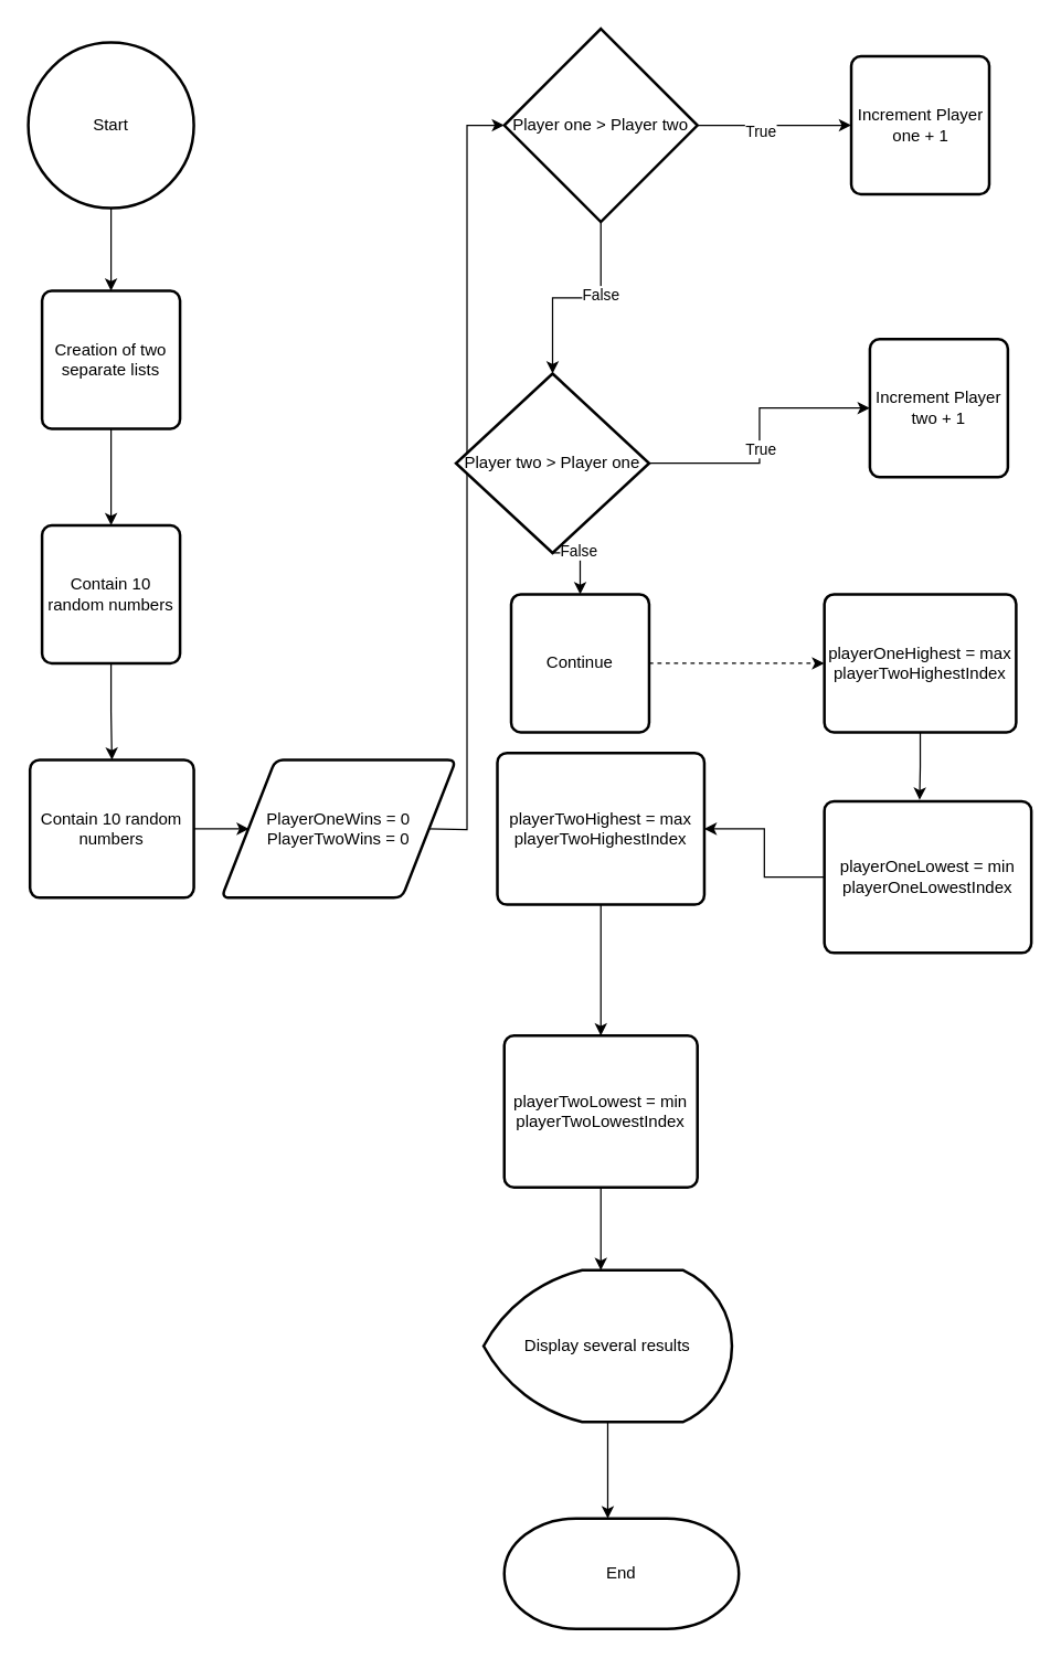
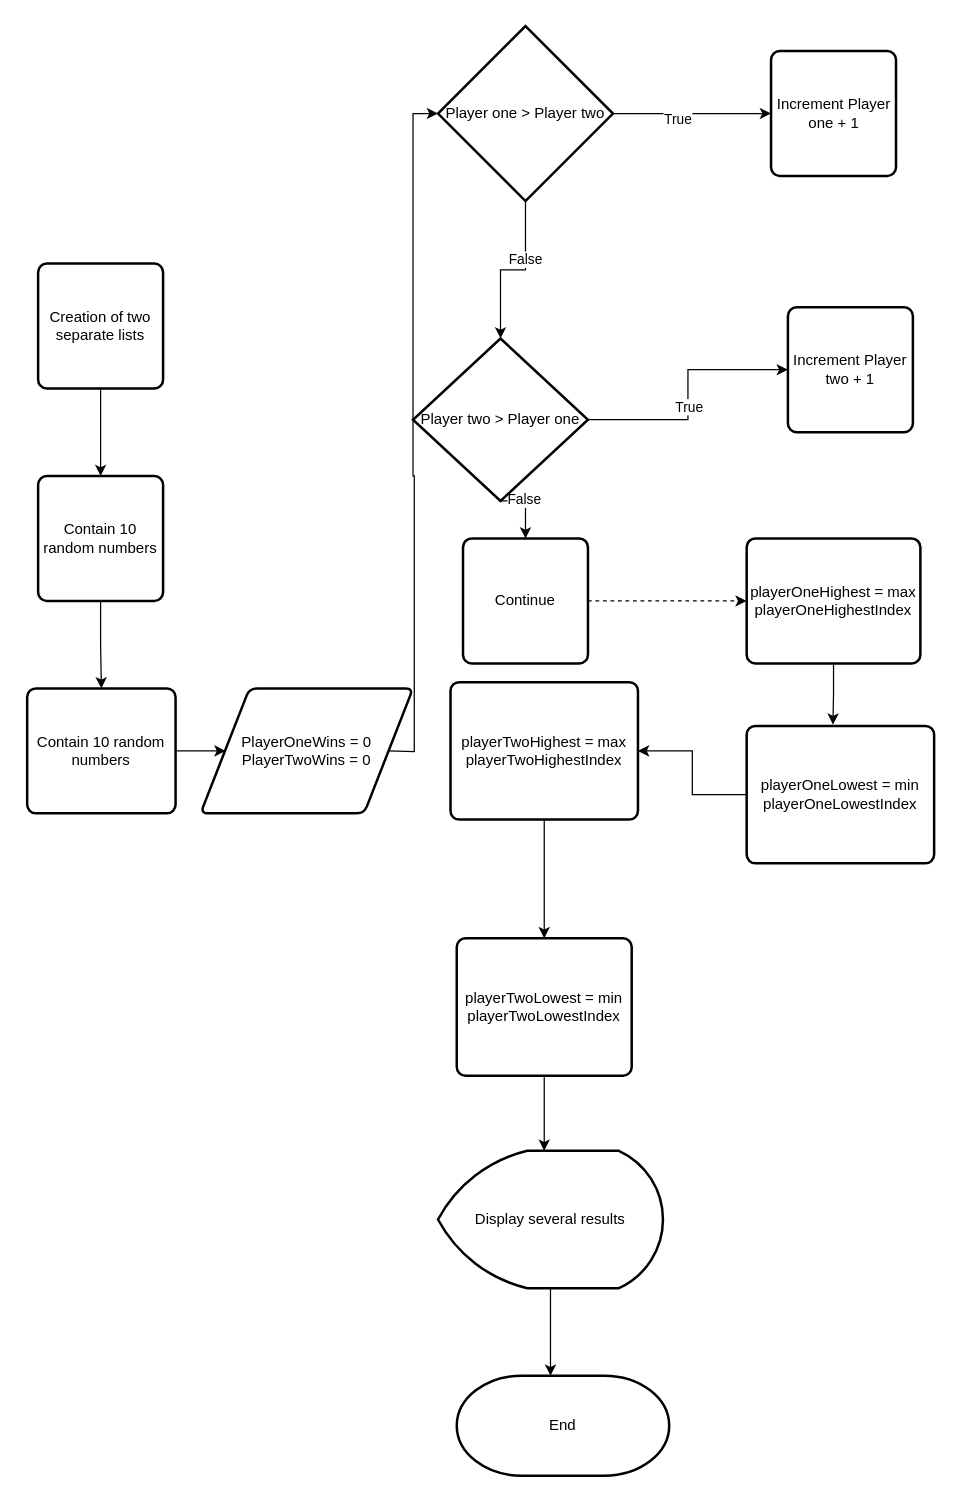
- <mxCell id="3" value="Start" style="strokeWidth=2;html=1;shape=mxgraph.flowchart.start_2;whiteSpace=wrap;" parent="1" vertex="1"><mxGeometry x="20" y="30" width="120" height="120" as="geometry" /></mxCell>
- <mxCell id="12" value="Player one &amp;gt; Player two" style="strokeWidth=2;html=1;shape=mxgraph.flowchart.decision;whiteSpace=wrap;" parent="1" vertex="1"><mxGeometry x="365" y="20" width="140" height="140" as="geometry" /></mxCell>
+ <mxCell id="12" value="Player one &amp;gt; Player two" style="strokeWidth=2;html=1;shape=mxgraph.flowchart.decision;whiteSpace=wrap;" parent="1" vertex="1"><mxGeometry x="350" y="20" width="140" height="140" as="geometry" /></mxCell>
- <mxCell id="2" style="edgeStyle=orthogonalEdgeStyle;rounded=0;orthogonalLoop=1;jettySize=auto;html=1;entryX=0.5;entryY=0;entryDx=0;entryDy=0;" parent="1" source="3" target="5" edge="1"><mxGeometry relative="1" as="geometry" /></mxCell>
- <mxCell id="31" value="playerOneHighest = max&lt;div&gt;playerTwoHighestIndex&lt;/div&gt;" style="rounded=1;whiteSpace=wrap;html=1;absoluteArcSize=1;arcSize=14;strokeWidth=2;" vertex="1" parent="1"><mxGeometry x="597" y="430" width="139" height="100" as="geometry" /></mxCell>
+ <mxCell id="31" value="playerOneHighest = max&lt;div&gt;playerOneHighestIndex&lt;/div&gt;" style="rounded=1;whiteSpace=wrap;html=1;absoluteArcSize=1;arcSize=14;strokeWidth=2;" vertex="1" parent="1"><mxGeometry x="597" y="430" width="139" height="100" as="geometry" /></mxCell>
